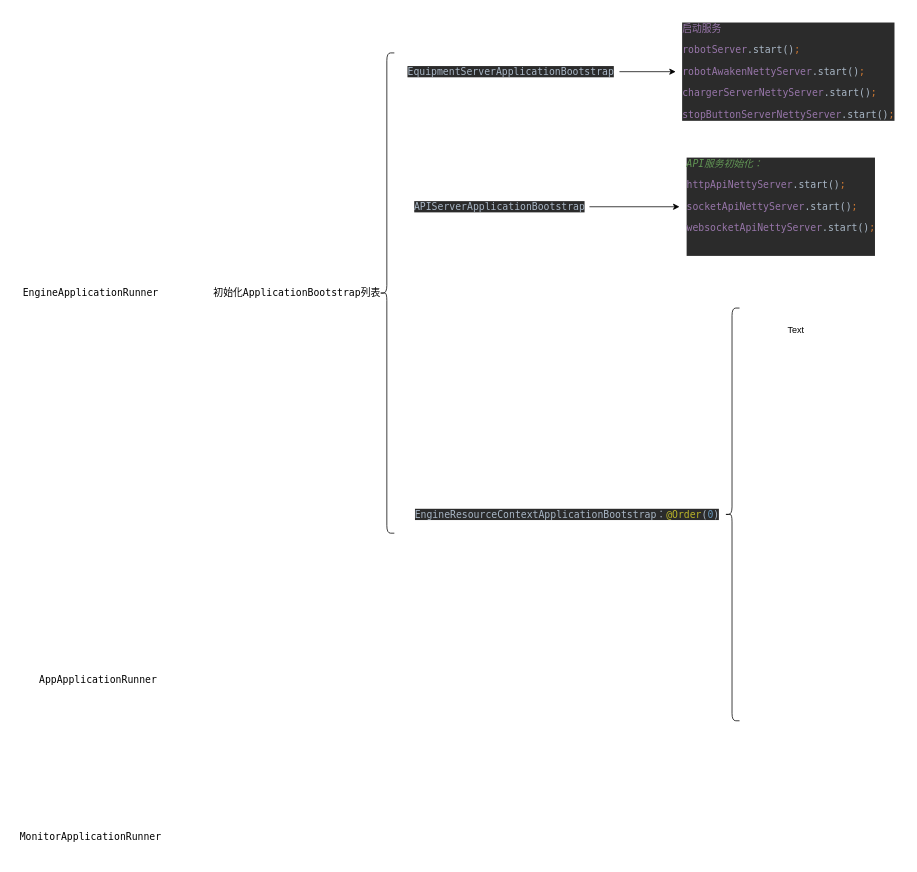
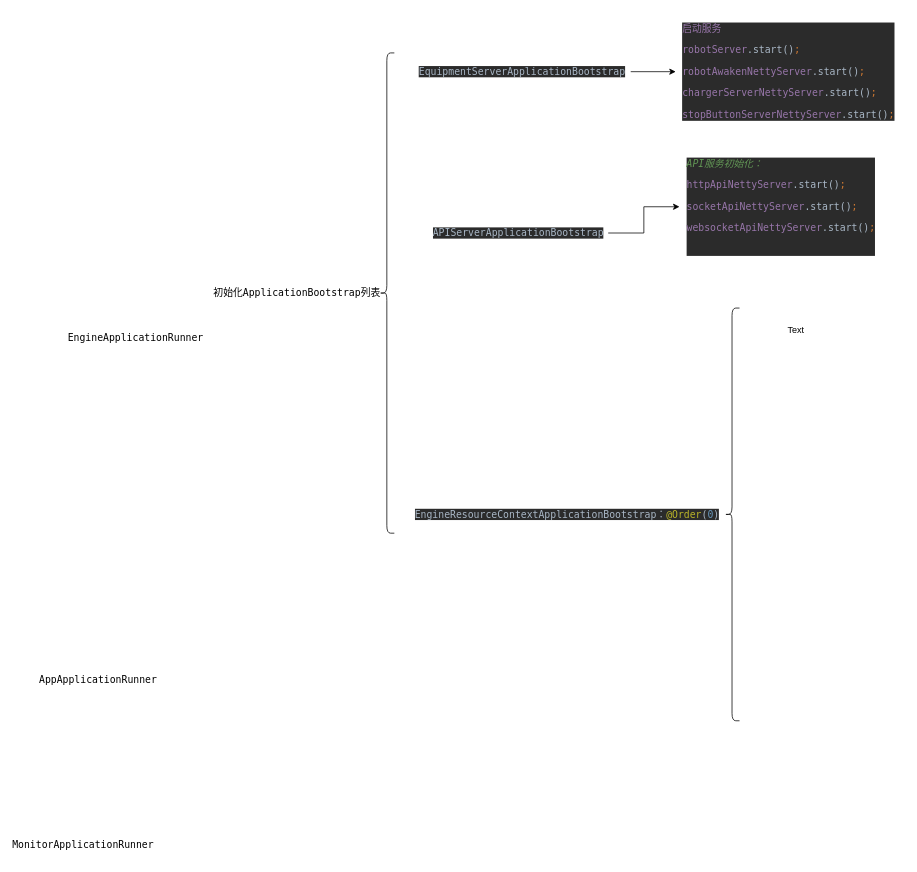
- <mxCell id="8" value="&lt;pre style=&quot;text-align: start; background-color: rgb(43, 43, 43); color: rgb(169, 183, 198); font-family: &amp;quot;JetBrains Mono&amp;quot;, monospace; font-size: 9.8pt;&quot;&gt;EquipmentServerApplicationBootstrap&lt;/pre&gt;" style="text;html=1;align=center;verticalAlign=middle;resizable=0;points=[];autosize=1;strokeColor=none;fillColor=none;fontColor=#000000;" parent="1" vertex="1"><mxGeometry x="535" y="70" width="290" height="50" as="geometry" /></mxCell>
+ <mxCell id="8" value="&lt;pre style=&quot;text-align: start; background-color: rgb(43, 43, 43); color: rgb(169, 183, 198); font-family: &amp;quot;JetBrains Mono&amp;quot;, monospace; font-size: 9.8pt;&quot;&gt;EquipmentServerApplicationBootstrap&lt;/pre&gt;" style="text;html=1;align=center;verticalAlign=middle;resizable=0;points=[];autosize=1;strokeColor=none;fillColor=none;fontColor=#000000;" parent="1" vertex="1"><mxGeometry x="550" y="70" width="290" height="50" as="geometry" /></mxCell>
- <mxCell id="11" value="&lt;pre style=&quot;text-align: start; background-color: rgb(43, 43, 43); color: rgb(169, 183, 198); font-family: &amp;quot;JetBrains Mono&amp;quot;, monospace; font-size: 9.8pt;&quot;&gt;APIServerApplicationBootstrap&lt;/pre&gt;" style="text;html=1;align=center;verticalAlign=middle;resizable=0;points=[];autosize=1;strokeColor=none;fillColor=none;fontColor=#000000;" parent="1" vertex="1"><mxGeometry x="545" y="250" width="240" height="50" as="geometry" /></mxCell>
+ <mxCell id="11" value="&lt;pre style=&quot;text-align: start; background-color: rgb(43, 43, 43); color: rgb(169, 183, 198); font-family: &amp;quot;JetBrains Mono&amp;quot;, monospace; font-size: 9.8pt;&quot;&gt;APIServerApplicationBootstrap&lt;/pre&gt;" style="text;html=1;align=center;verticalAlign=middle;resizable=0;points=[];autosize=1;strokeColor=none;fillColor=none;fontColor=#000000;" parent="1" vertex="1"><mxGeometry x="570" y="285" width="240" height="50" as="geometry" /></mxCell>
- <mxCell id="2" value="&lt;pre style=&quot;text-align: start; font-family: &amp;quot;JetBrains Mono&amp;quot;, monospace; font-size: 9.8pt;&quot;&gt;&lt;span style=&quot;background-color: rgb(255, 255, 255);&quot;&gt;EngineApplicationRunner&lt;/span&gt;&lt;/pre&gt;" style="text;html=1;align=center;verticalAlign=middle;resizable=0;points=[];autosize=1;strokeColor=none;fillColor=none;" parent="1" vertex="1"><mxGeometry x="25" y="365" width="190" height="50" as="geometry" /></mxCell>
+ <mxCell id="2" value="&lt;pre style=&quot;text-align: start; font-family: &amp;quot;JetBrains Mono&amp;quot;, monospace; font-size: 9.8pt;&quot;&gt;&lt;span style=&quot;background-color: rgb(255, 255, 255);&quot;&gt;EngineApplicationRunner&lt;/span&gt;&lt;/pre&gt;" style="text;html=1;align=center;verticalAlign=middle;resizable=0;points=[];autosize=1;strokeColor=none;fillColor=none;" parent="1" vertex="1"><mxGeometry x="85" y="425" width="190" height="50" as="geometry" /></mxCell>
- <mxCell id="4" value="&lt;pre style=&quot;text-align: start; font-family: &amp;quot;JetBrains Mono&amp;quot;, monospace; font-size: 9.8pt;&quot;&gt;MonitorApplicationRunner&lt;br&gt;&lt;/pre&gt;" style="text;html=1;align=center;verticalAlign=middle;resizable=0;points=[];autosize=1;strokeColor=none;fillColor=none;" parent="1" vertex="1"><mxGeometry x="20" y="1090" width="200" height="50" as="geometry" /></mxCell>
+ <mxCell id="4" value="&lt;pre style=&quot;text-align: start; font-family: &amp;quot;JetBrains Mono&amp;quot;, monospace; font-size: 9.8pt;&quot;&gt;MonitorApplicationRunner&lt;br&gt;&lt;/pre&gt;" style="text;html=1;align=center;verticalAlign=middle;resizable=0;points=[];autosize=1;strokeColor=none;fillColor=none;" parent="1" vertex="1"><mxGeometry x="10" y="1100" width="200" height="50" as="geometry" /></mxCell>
